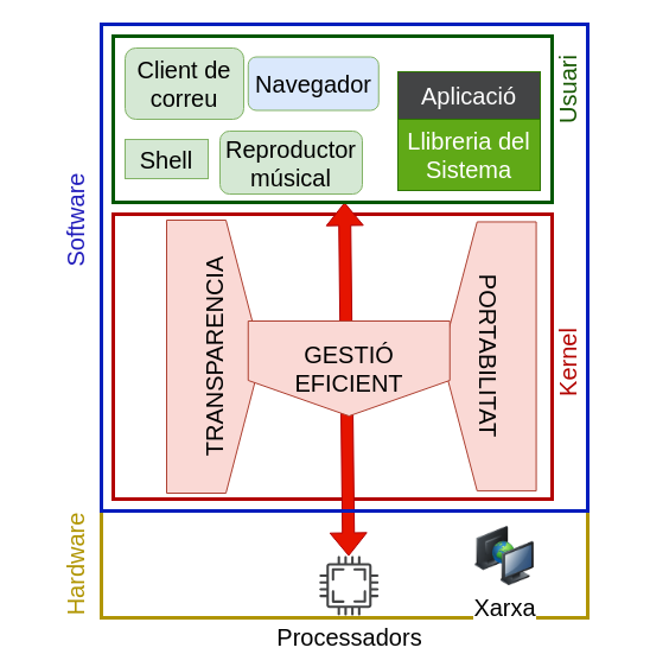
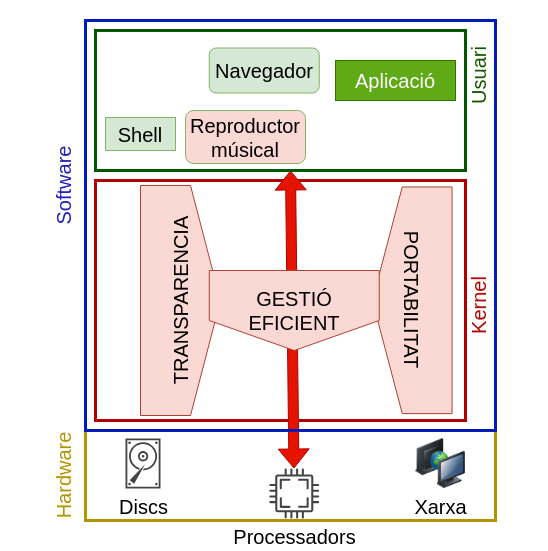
- <mxCell id="16" value="Client de correu" style="rounded=1;whiteSpace=wrap;html=1;fillColor=#d5e8d4;strokeColor=#82b366;fontSize=20;" vertex="1" parent="1"><mxGeometry x="105" y="40" width="100" height="60" as="geometry" /></mxCell>
- <mxCell id="17" value="Navegador" style="rounded=1;whiteSpace=wrap;html=1;fillColor=#dae8fc;strokeColor=#82b366;fontSize=20;" vertex="1" parent="1"><mxGeometry x="208.75" y="47.5" width="110" height="45" as="geometry" /></mxCell>
+ <mxCell id="17" value="Navegador" style="rounded=1;whiteSpace=wrap;html=1;fillColor=#d5e8d4;strokeColor=#82b366;fontSize=20;" vertex="1" parent="1"><mxGeometry x="208.75" y="47.5" width="110" height="45" as="geometry" /></mxCell>
- <mxCell id="14" value="Aplicació" style="rounded=0;whiteSpace=wrap;html=1;fillColor=#434445;fontColor=#ffffff;strokeColor=#2D7600;fontSize=20;" vertex="1" parent="1"><mxGeometry x="335" y="60" width="120" height="40" as="geometry" /></mxCell>
+ <mxCell id="14" value="Aplicació" style="rounded=0;whiteSpace=wrap;html=1;fillColor=#60a917;fontColor=#ffffff;strokeColor=#2D7600;fontSize=20;" vertex="1" parent="1"><mxGeometry x="335" y="60" width="120" height="40" as="geometry" /></mxCell>
- <mxCell id="15" value="Llibreria del Sistema" style="rounded=0;whiteSpace=wrap;html=1;fillColor=#60a917;fontColor=#ffffff;strokeColor=#2D7600;fontSize=20;" vertex="1" parent="1"><mxGeometry x="335" y="100" width="120" height="60" as="geometry" /></mxCell>
- <mxCell id="18" value="Reproductor músical" style="rounded=1;whiteSpace=wrap;html=1;fillColor=#d5e8d4;strokeColor=#82b366;fontSize=20;" vertex="1" parent="1"><mxGeometry x="185" y="110" width="120" height="53" as="geometry" /></mxCell>
+ <mxCell id="18" value="Reproductor músical" style="rounded=1;whiteSpace=wrap;html=1;fillColor=#fad9d5;strokeColor=#82b366;fontSize=20;" vertex="1" parent="1"><mxGeometry x="185" y="110" width="120" height="53" as="geometry" /></mxCell>
+ <mxCell id="5" value="Discs" style="sketch=0;pointerEvents=1;shadow=0;dashed=0;html=1;strokeColor=none;fillColor=#434445;aspect=fixed;labelPosition=center;verticalLabelPosition=bottom;verticalAlign=top;align=center;outlineConnect=0;shape=mxgraph.vvd.disk;fontSize=20;" vertex="1" parent="1"><mxGeometry x="125" y="438" width="35" height="50" as="geometry" /></mxCell>
- <mxCell id="7" value="Xarxa" style="image;html=1;image=img/lib/clip_art/computers/Network_2_128x128.png;fontSize=20;" vertex="1" parent="1"><mxGeometry x="400" y="443" width="50" height="50" as="geometry" /></mxCell>
+ <mxCell id="7" value="Xarxa" style="image;html=1;image=img/lib/clip_art/computers/Network_2_128x128.png;fontSize=20;" vertex="1" parent="1"><mxGeometry x="415" y="438" width="50" height="50" as="geometry" /></mxCell>
